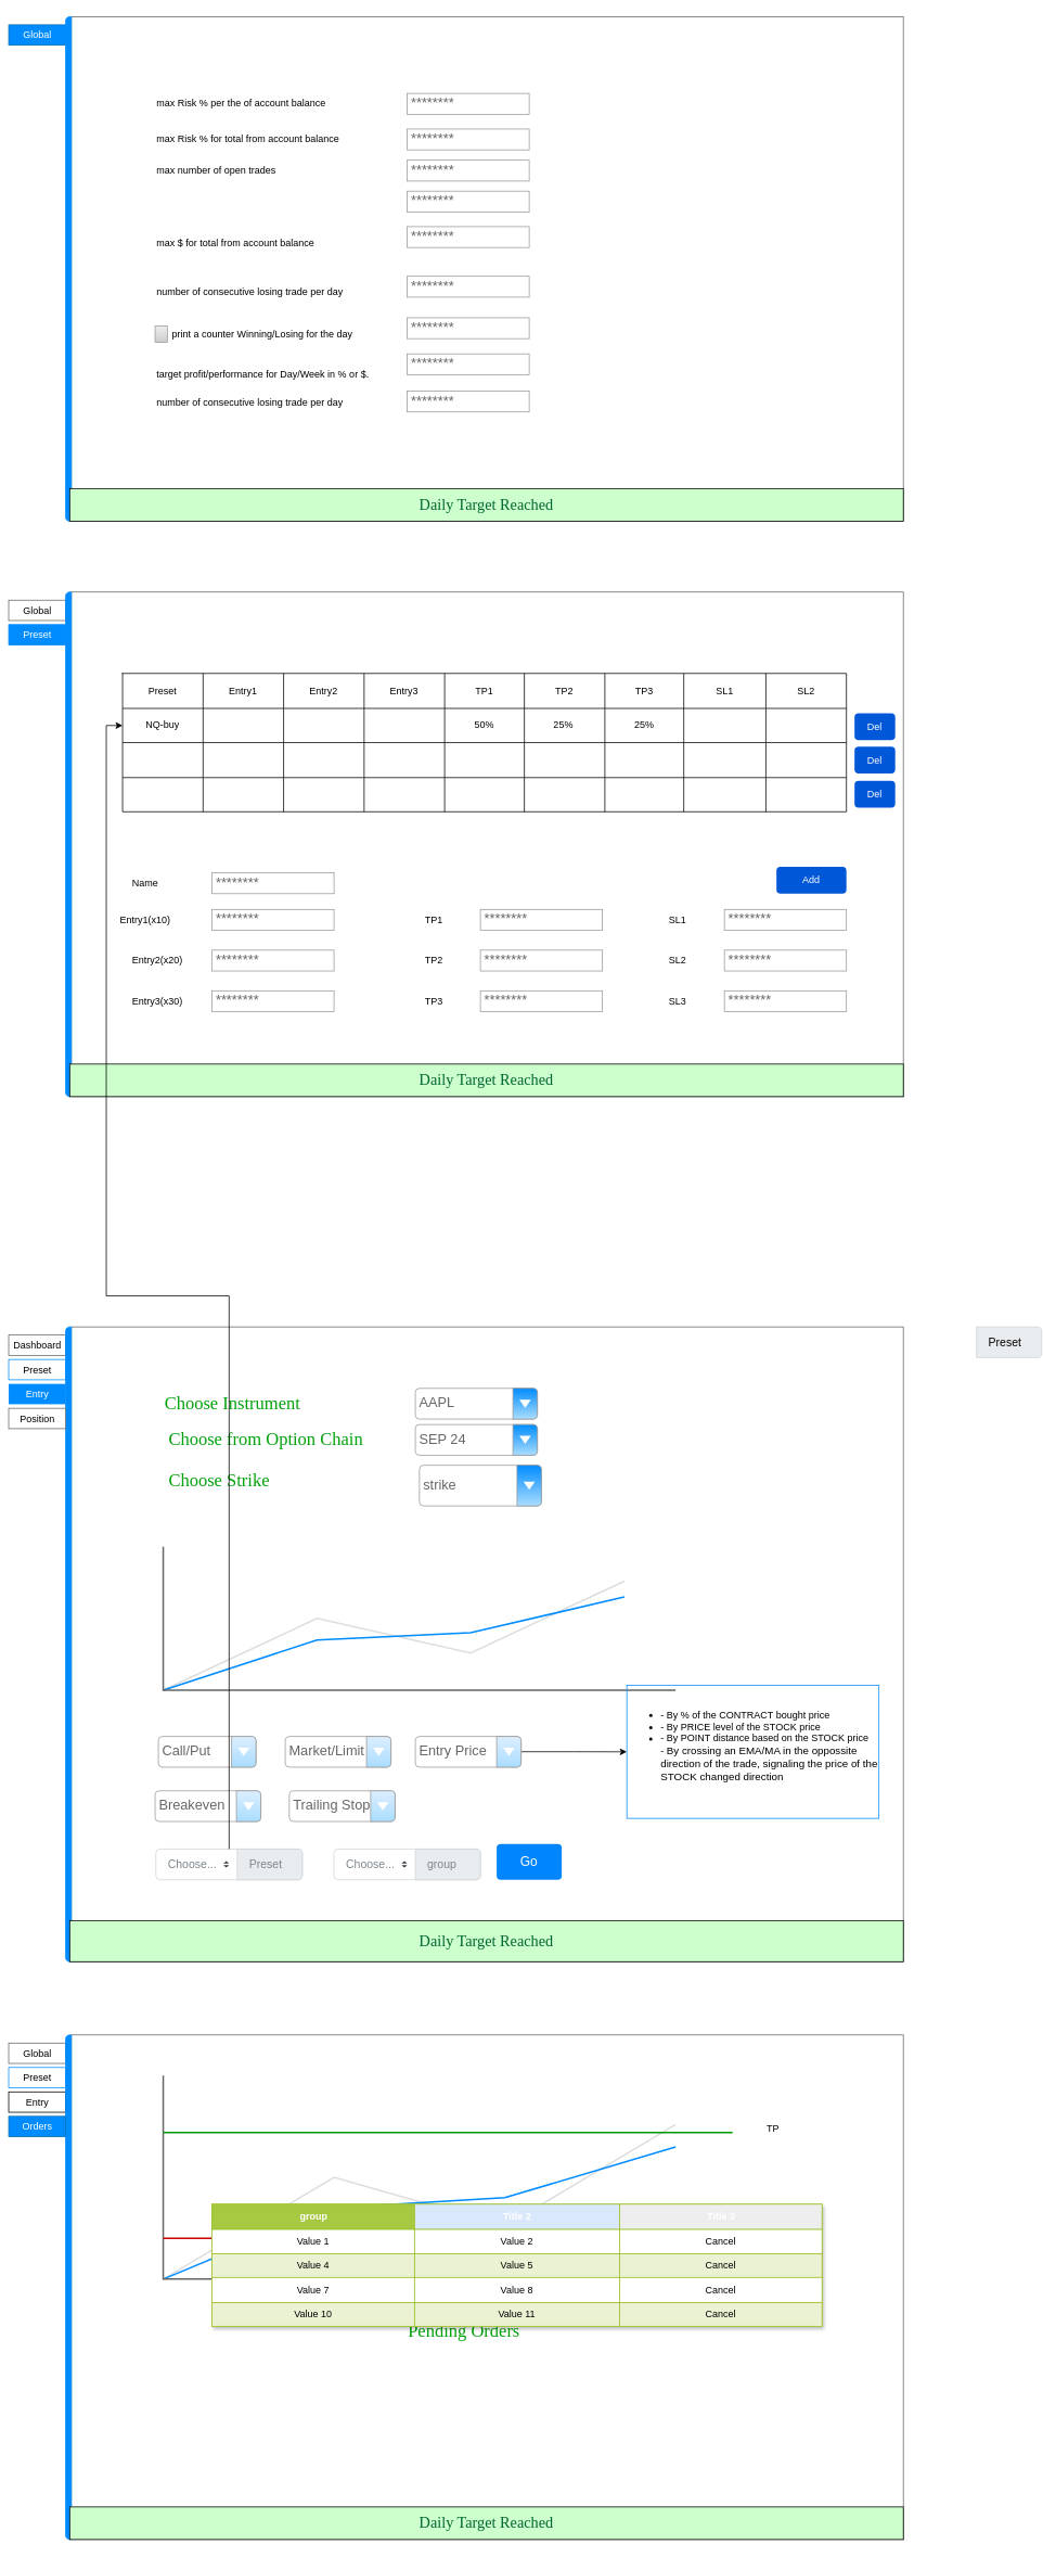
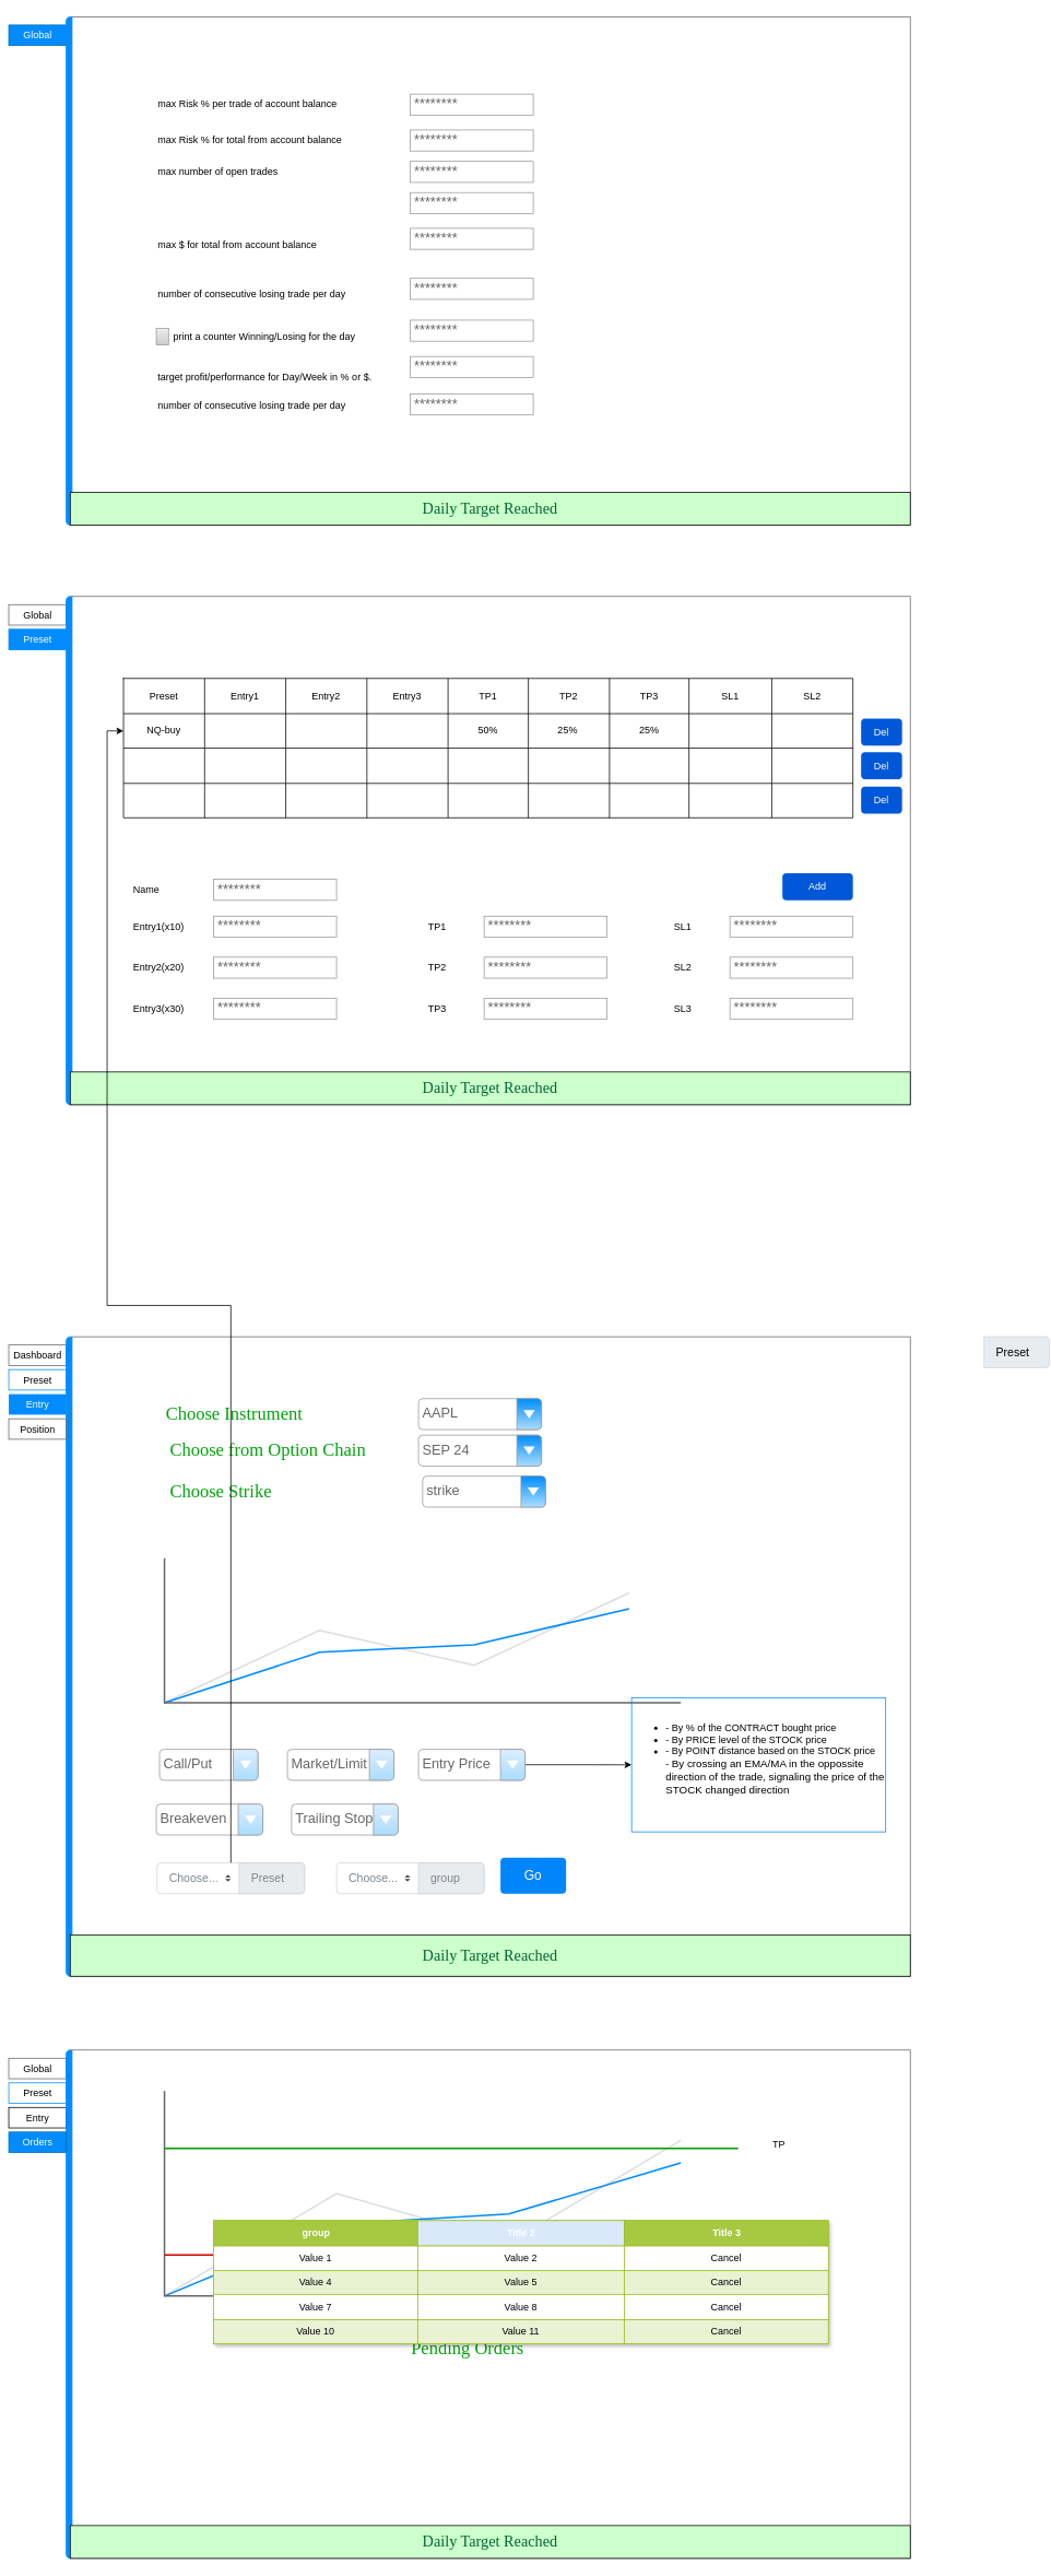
- <mxCell id="6" value="max Risk % per the of account balance" style="text;strokeColor=none;align=left;fillColor=none;html=1;verticalAlign=middle;whiteSpace=wrap;rounded=0;" parent="2" vertex="1"><mxGeometry x="170" y="94.35" width="240" height="25.65" as="geometry" /></mxCell>
+ <mxCell id="6" value="max Risk % per trade of account balance" style="text;strokeColor=none;align=left;fillColor=none;html=1;verticalAlign=middle;whiteSpace=wrap;rounded=0;" parent="2" vertex="1"><mxGeometry x="170" y="94.35" width="240" height="25.65" as="geometry" /></mxCell>
- <mxCell id="147" value="Entry1(x10)" style="text;strokeColor=none;align=left;fillColor=none;html=1;verticalAlign=middle;whiteSpace=wrap;rounded=0;" vertex="1" parent="87"><mxGeometry x="125" y="390" width="60" height="25.65" as="geometry" /></mxCell>
+ <mxCell id="147" value="Entry1(x10)" style="text;strokeColor=none;align=left;fillColor=none;html=1;verticalAlign=middle;whiteSpace=wrap;rounded=0;" vertex="1" parent="87"><mxGeometry x="140" y="390" width="60" height="25.65" as="geometry" /></mxCell>
- <mxCell id="69" value="strike" style="strokeWidth=1;shadow=0;dashed=0;align=center;html=1;shape=mxgraph.mockup.forms.comboBox;strokeColor=#999999;fillColor=#008CFF;align=left;fillColor2=#aaddff;mainText=;fontColor=#666666;fontSize=17;spacingLeft=3;" parent="57" vertex="1"><mxGeometry x="495" y="170.0" width="150" height="50" as="geometry" /></mxCell>
+ <mxCell id="69" value="strike" style="strokeWidth=1;shadow=0;dashed=0;align=center;html=1;shape=mxgraph.mockup.forms.comboBox;strokeColor=#999999;fillColor=#008CFF;align=left;fillColor2=#aaddff;mainText=;fontColor=#666666;fontSize=17;spacingLeft=3;" parent="57" vertex="1"><mxGeometry x="495" y="170.0" width="150" height="37.742" as="geometry" /></mxCell>
- <mxCell id="40" value="Title 3" style="connectable=0;recursiveResize=0;strokeColor=inherit;fillColor=#eeeeee;align=center;fontStyle=1;fontColor=#FFFFFF;html=1;" parent="37" vertex="1"><mxGeometry x="501" width="249" height="31" as="geometry"><mxRectangle width="249" height="31" as="alternateBounds" /></mxGeometry></mxCell>
+ <mxCell id="40" value="Title 3" style="connectable=0;recursiveResize=0;strokeColor=inherit;fillColor=#A7C942;align=center;fontStyle=1;fontColor=#FFFFFF;html=1;" parent="37" vertex="1"><mxGeometry x="501" width="249" height="31" as="geometry"><mxRectangle width="249" height="31" as="alternateBounds" /></mxGeometry></mxCell>
